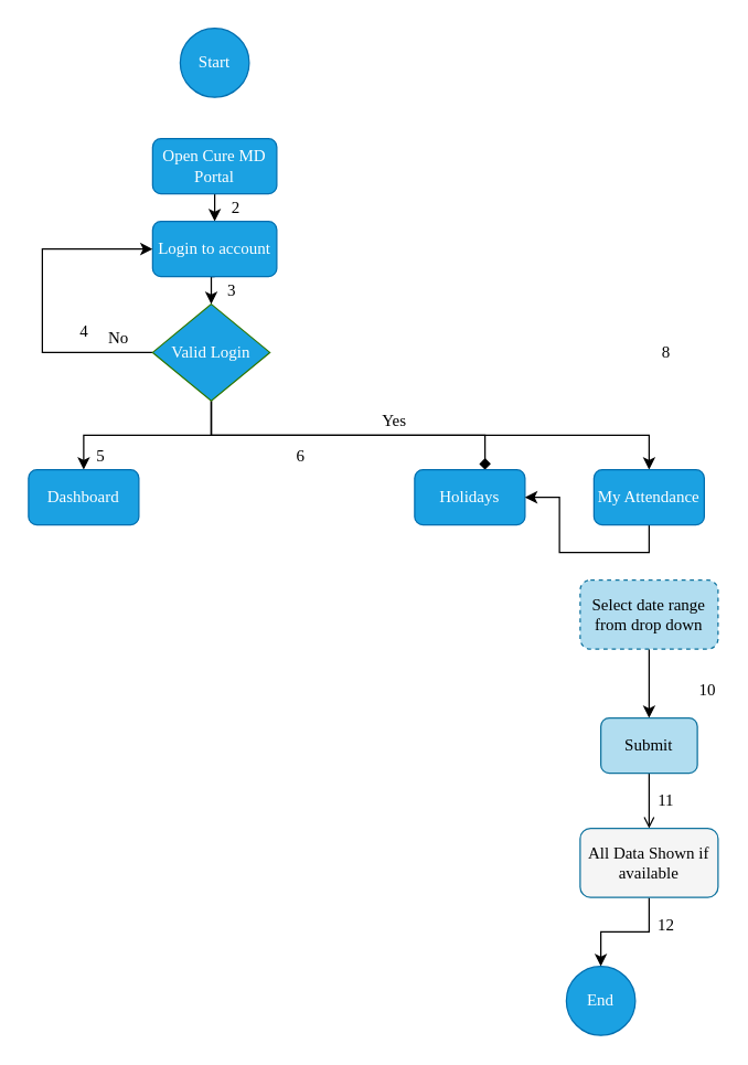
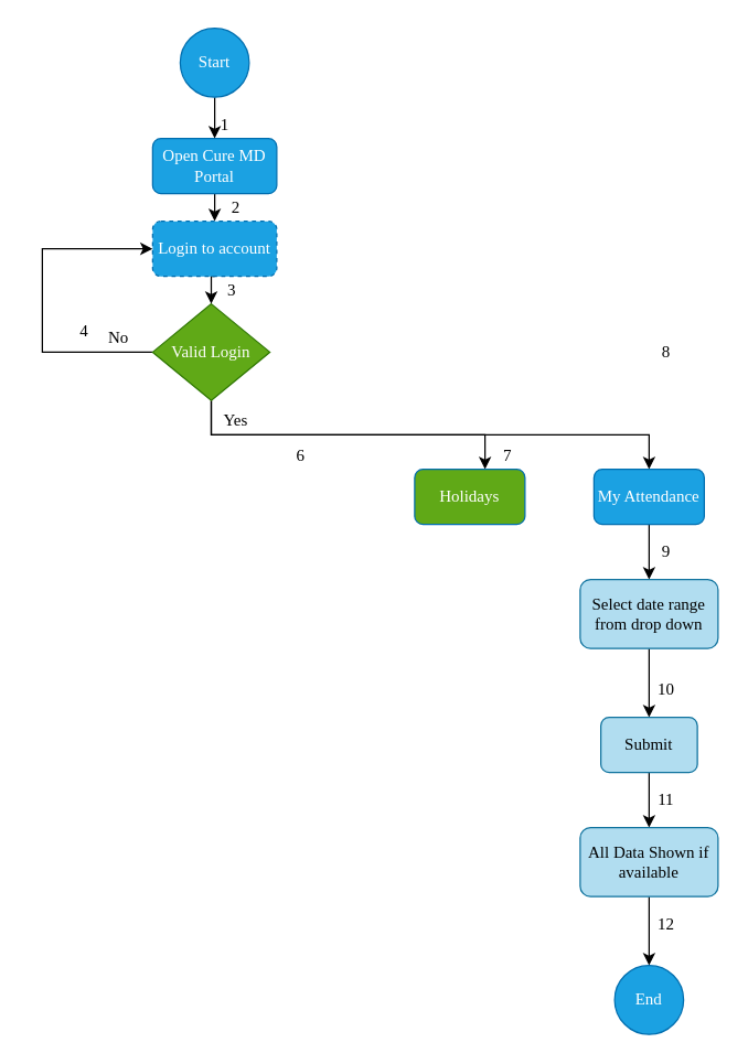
+ <mxCell id="36" style="edgeStyle=orthogonalEdgeStyle;rounded=0;orthogonalLoop=1;jettySize=auto;html=1;exitX=0.5;exitY=1;exitDx=0;exitDy=0;entryX=0.5;entryY=0;entryDx=0;entryDy=0;fontFamily=Times New Roman;" edge="1" parent="1" source="37" target="3"><mxGeometry relative="1" as="geometry" /></mxCell>
+ <mxCell id="17" value="1" style="text;html=1;strokeColor=none;fillColor=none;align=center;verticalAlign=middle;whiteSpace=wrap;rounded=0;fontFamily=Times New Roman;" vertex="1" parent="1"><mxGeometry x="150" y="80" width="25" height="20" as="geometry" /></mxCell>
- <mxCell id="14" value="Login to account" style="rounded=1;whiteSpace=wrap;html=1;fillColor=#1ba1e2;fontColor=#ffffff;strokeColor=#006EAF;fontFamily=Times New Roman;" vertex="1" parent="1"><mxGeometry x="110" y="160" width="90" height="40" as="geometry" /></mxCell>
+ <mxCell id="14" value="Login to account" style="rounded=1;whiteSpace=wrap;html=1;fillColor=#1ba1e2;fontColor=#ffffff;strokeColor=#006EAF;fontFamily=Times New Roman;dashed=1;" vertex="1" parent="1"><mxGeometry x="110" y="160" width="90" height="40" as="geometry" /></mxCell>
- <mxCell id="8" value="Valid Login" style="rhombus;whiteSpace=wrap;html=1;fillColor=#1ba1e2;fontColor=#ffffff;strokeColor=#2D7600;fontFamily=Times New Roman;" vertex="1" parent="1"><mxGeometry x="110" y="220" width="85" height="70" as="geometry" /></mxCell>
+ <mxCell id="8" value="Valid Login" style="rhombus;whiteSpace=wrap;html=1;fillColor=#60a917;fontColor=#ffffff;strokeColor=#2D7600;fontFamily=Times New Roman;" vertex="1" parent="1"><mxGeometry x="110" y="220" width="85" height="70" as="geometry" /></mxCell>
- <mxCell id="16" value="Yes" style="text;html=1;align=center;verticalAlign=middle;resizable=0;points=[];autosize=1;strokeColor=none;fillColor=none;fontFamily=Times New Roman;" vertex="1" parent="1"><mxGeometry x="265" y="290" width="40" height="30" as="geometry" /></mxCell>
+ <mxCell id="16" value="Yes" style="text;html=1;align=center;verticalAlign=middle;resizable=0;points=[];autosize=1;strokeColor=none;fillColor=none;fontFamily=Times New Roman;" vertex="1" parent="1"><mxGeometry x="150" y="290" width="40" height="30" as="geometry" /></mxCell>
- <mxCell id="4" style="edgeStyle=orthogonalEdgeStyle;rounded=0;orthogonalLoop=1;jettySize=auto;html=1;exitX=0.5;exitY=1;exitDx=0;exitDy=0;entryX=0.5;entryY=0;entryDx=0;entryDy=0;fontFamily=Times New Roman;" edge="1" parent="1" source="8" target="9"><mxGeometry relative="1" as="geometry" /></mxCell>
- <mxCell id="21" value="5" style="text;html=1;strokeColor=none;fillColor=none;align=center;verticalAlign=middle;whiteSpace=wrap;rounded=0;fontFamily=Times New Roman;" vertex="1" parent="1"><mxGeometry x="60" y="320" width="25" height="20" as="geometry" /></mxCell>
+ <mxCell id="23" value="7" style="text;html=1;strokeColor=none;fillColor=none;align=center;verticalAlign=middle;whiteSpace=wrap;rounded=0;fontFamily=Times New Roman;" vertex="1" parent="1"><mxGeometry x="355" y="320" width="25" height="20" as="geometry" /></mxCell>
- <mxCell id="5" style="edgeStyle=orthogonalEdgeStyle;rounded=0;orthogonalLoop=1;jettySize=auto;html=1;exitX=0.5;exitY=1;exitDx=0;exitDy=0;entryX=0.638;entryY=0;entryDx=0;entryDy=0;entryPerimeter=0;fontFamily=Times New Roman;endArrow=diamond;" edge="1" parent="1" source="8" target="10"><mxGeometry relative="1" as="geometry" /></mxCell>
+ <mxCell id="5" style="edgeStyle=orthogonalEdgeStyle;rounded=0;orthogonalLoop=1;jettySize=auto;html=1;exitX=0.5;exitY=1;exitDx=0;exitDy=0;entryX=0.638;entryY=0;entryDx=0;entryDy=0;entryPerimeter=0;fontFamily=Times New Roman;" edge="1" parent="1" source="8" target="10"><mxGeometry relative="1" as="geometry" /></mxCell>
- <mxCell id="9" value="Dashboard" style="rounded=1;whiteSpace=wrap;html=1;fillColor=#1ba1e2;fontColor=#ffffff;strokeColor=#006EAF;fontFamily=Times New Roman;" vertex="1" parent="1"><mxGeometry x="20" y="340" width="80" height="40" as="geometry" /></mxCell>
- <mxCell id="10" value="Holidays" style="rounded=1;whiteSpace=wrap;html=1;fillColor=#1ba1e2;fontColor=#ffffff;strokeColor=#006EAF;fontFamily=Times New Roman;" vertex="1" parent="1"><mxGeometry x="300" y="340" width="80" height="40" as="geometry" /></mxCell>
+ <mxCell id="10" value="Holidays" style="rounded=1;whiteSpace=wrap;html=1;fillColor=#60a917;fontColor=#ffffff;strokeColor=#006EAF;fontFamily=Times New Roman;" vertex="1" parent="1"><mxGeometry x="300" y="340" width="80" height="40" as="geometry" /></mxCell>
- <mxCell id="11" style="edgeStyle=orthogonalEdgeStyle;rounded=0;orthogonalLoop=1;jettySize=auto;html=1;exitX=0.5;exitY=1;exitDx=0;exitDy=0;fontFamily=Times New Roman;" edge="1" parent="1" source="12" target="10"><mxGeometry relative="1" as="geometry" /></mxCell>
+ <mxCell id="11" style="edgeStyle=orthogonalEdgeStyle;rounded=0;orthogonalLoop=1;jettySize=auto;html=1;exitX=0.5;exitY=1;exitDx=0;exitDy=0;fontFamily=Times New Roman;" edge="1" parent="1" source="12" target="27"><mxGeometry relative="1" as="geometry" /></mxCell>
+ <mxCell id="32" value="9" style="text;html=1;strokeColor=none;fillColor=none;align=center;verticalAlign=middle;whiteSpace=wrap;rounded=0;fontFamily=Times New Roman;" vertex="1" parent="1"><mxGeometry x="470" y="390" width="25" height="20" as="geometry" /></mxCell>
- <mxCell id="27" value="Select date range from drop down" style="rounded=1;whiteSpace=wrap;html=1;fillColor=#b1ddf0;strokeColor=#10739e;fontFamily=Times New Roman;dashed=1;" vertex="1" parent="1"><mxGeometry x="420" y="420" width="100" height="50" as="geometry" /></mxCell>
+ <mxCell id="27" value="Select date range from drop down" style="rounded=1;whiteSpace=wrap;html=1;fillColor=#b1ddf0;strokeColor=#10739e;fontFamily=Times New Roman;" vertex="1" parent="1"><mxGeometry x="420" y="420" width="100" height="50" as="geometry" /></mxCell>
- <mxCell id="33" value="10" style="text;html=1;strokeColor=none;fillColor=none;align=center;verticalAlign=middle;whiteSpace=wrap;rounded=0;fontFamily=Times New Roman;" vertex="1" parent="1"><mxGeometry x="500" y="490" width="25" height="20" as="geometry" /></mxCell>
+ <mxCell id="33" value="10" style="text;html=1;strokeColor=none;fillColor=none;align=center;verticalAlign=middle;whiteSpace=wrap;rounded=0;fontFamily=Times New Roman;" vertex="1" parent="1"><mxGeometry x="470" y="490" width="25" height="20" as="geometry" /></mxCell>
- <mxCell id="28" style="edgeStyle=orthogonalEdgeStyle;rounded=0;orthogonalLoop=1;jettySize=auto;html=1;exitX=0.5;exitY=1;exitDx=0;exitDy=0;entryX=0.5;entryY=0;entryDx=0;entryDy=0;fontFamily=Times New Roman;endArrow=open;" edge="1" parent="1" source="29" target="31"><mxGeometry relative="1" as="geometry" /></mxCell>
+ <mxCell id="28" style="edgeStyle=orthogonalEdgeStyle;rounded=0;orthogonalLoop=1;jettySize=auto;html=1;exitX=0.5;exitY=1;exitDx=0;exitDy=0;entryX=0.5;entryY=0;entryDx=0;entryDy=0;fontFamily=Times New Roman;" edge="1" parent="1" source="29" target="31"><mxGeometry relative="1" as="geometry" /></mxCell>
- <mxCell id="31" value="All Data Shown if available" style="rounded=1;whiteSpace=wrap;html=1;fillColor=#f5f5f5;strokeColor=#10739e;fontFamily=Times New Roman;" vertex="1" parent="1"><mxGeometry x="420" y="600" width="100" height="50" as="geometry" /></mxCell>
+ <mxCell id="31" value="All Data Shown if available" style="rounded=1;whiteSpace=wrap;html=1;fillColor=#b1ddf0;strokeColor=#10739e;fontFamily=Times New Roman;" vertex="1" parent="1"><mxGeometry x="420" y="600" width="100" height="50" as="geometry" /></mxCell>
- <mxCell id="25" value="End" style="ellipse;whiteSpace=wrap;html=1;aspect=fixed;fillColor=#1ba1e2;fontColor=#ffffff;strokeColor=#006EAF;fontFamily=Times New Roman;" vertex="1" parent="1"><mxGeometry x="410" y="700" width="50" height="50" as="geometry" /></mxCell>
+ <mxCell id="25" value="End" style="ellipse;whiteSpace=wrap;html=1;aspect=fixed;fillColor=#1ba1e2;fontColor=#ffffff;strokeColor=#006EAF;fontFamily=Times New Roman;" vertex="1" parent="1"><mxGeometry x="445" y="700" width="50" height="50" as="geometry" /></mxCell>
